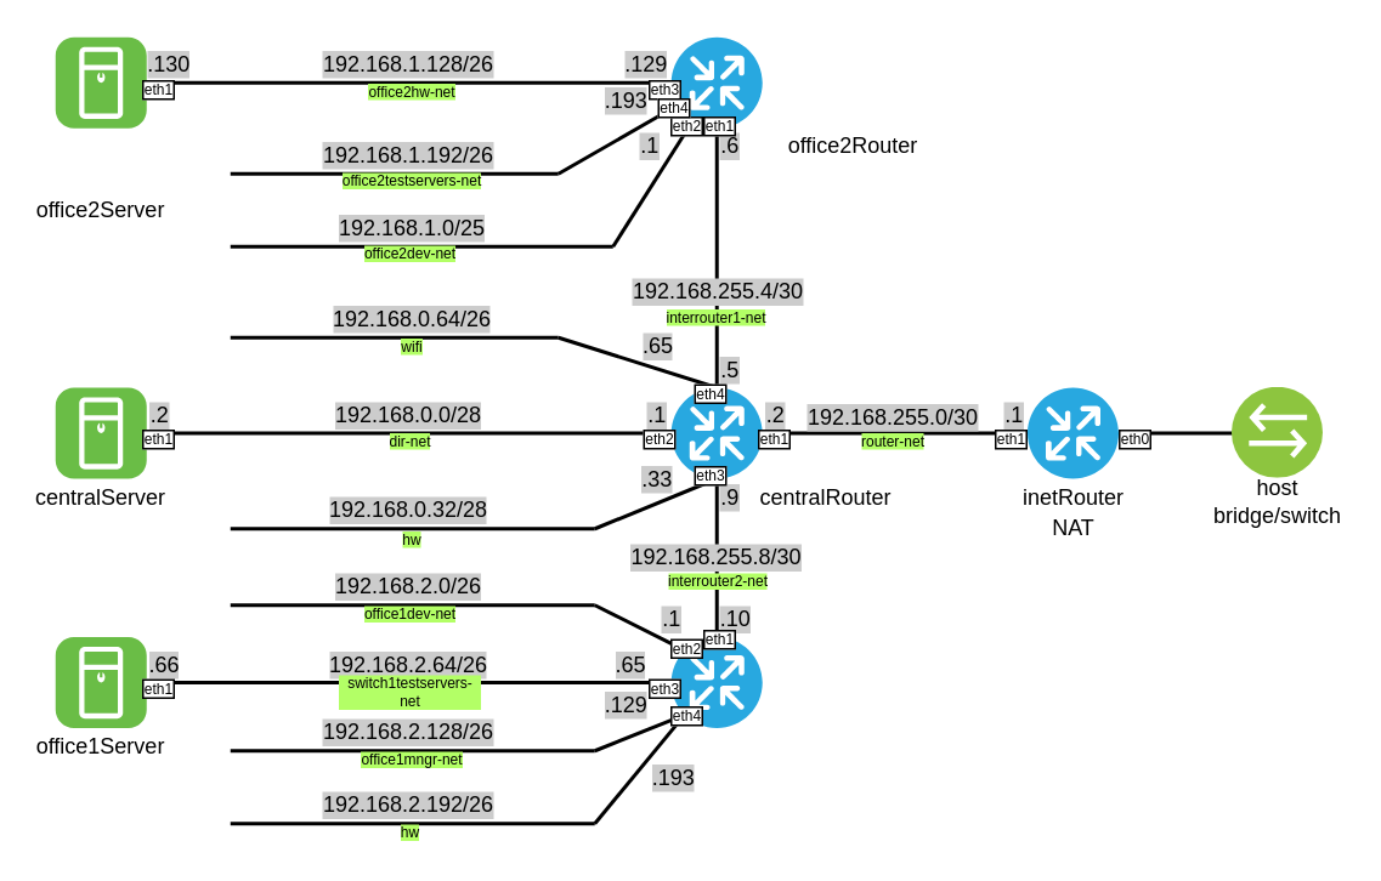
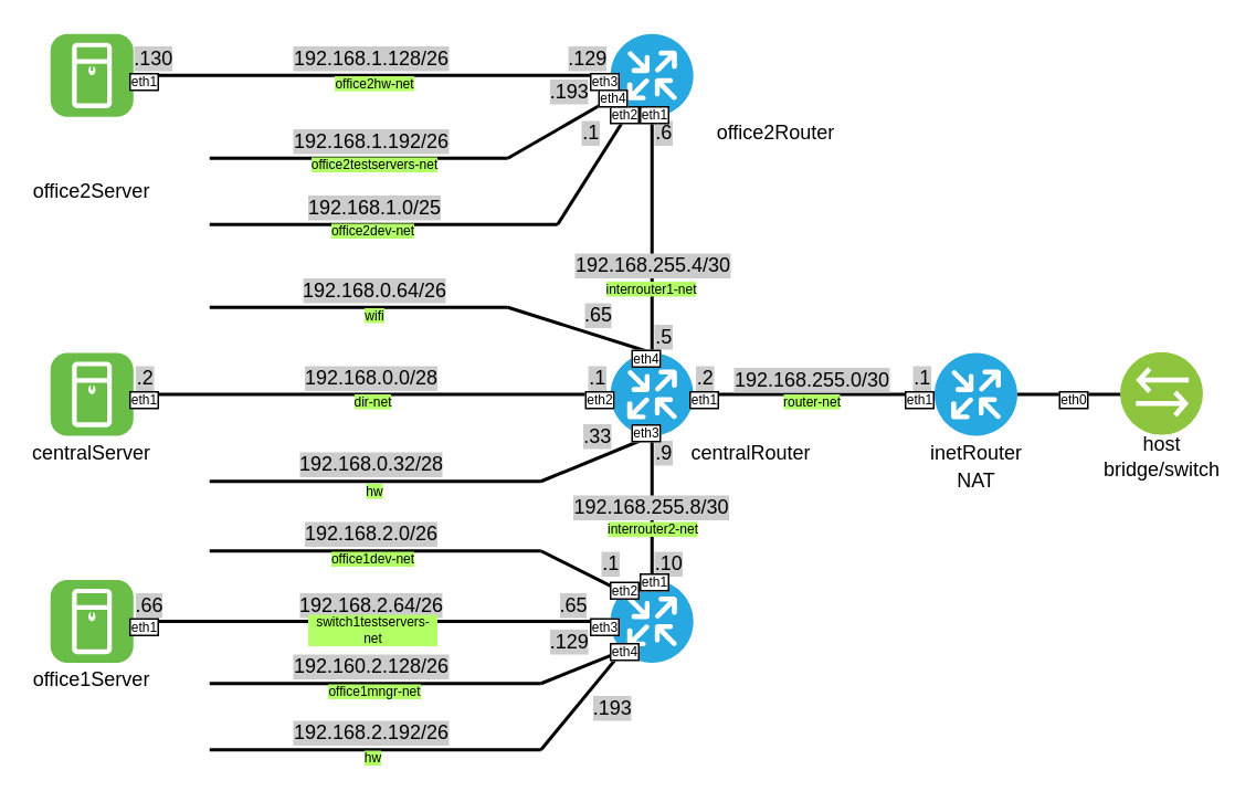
- <mxCell id="72" value="eth0" style="text;html=1;strokeColor=none;fillColor=none;align=center;verticalAlign=middle;whiteSpace=wrap;rounded=0;labelBackgroundColor=#ffffff;labelBorderColor=#000000;fontSize=8;spacing=0;" parent="1" vertex="1"><mxGeometry x="613.5" y="235" width="18" height="12" as="geometry" /></mxCell>
+ <mxCell id="72" value="eth0" style="text;html=1;strokeColor=none;fillColor=none;align=center;verticalAlign=middle;whiteSpace=wrap;rounded=0;labelBackgroundColor=#ffffff;labelBorderColor=#000000;fontSize=8;spacing=0;" parent="1" vertex="1"><mxGeometry x="638.5" y="235" width="18" height="12" as="geometry" /></mxCell>
- <mxCell id="53" value="192.168.2.128/26" style="text;html=1;strokeColor=none;fillColor=none;align=center;verticalAlign=middle;whiteSpace=wrap;rounded=0;labelBackgroundColor=#CCCCCC;" parent="1" vertex="1"><mxGeometry x="174" y="392" width="100" height="20" as="geometry" /></mxCell>
+ <mxCell id="53" value="192.160.2.128/26" style="text;html=1;strokeColor=none;fillColor=none;align=center;verticalAlign=middle;whiteSpace=wrap;rounded=0;labelBackgroundColor=#CCCCCC;" parent="1" vertex="1"><mxGeometry x="174" y="392" width="100" height="20" as="geometry" /></mxCell>
